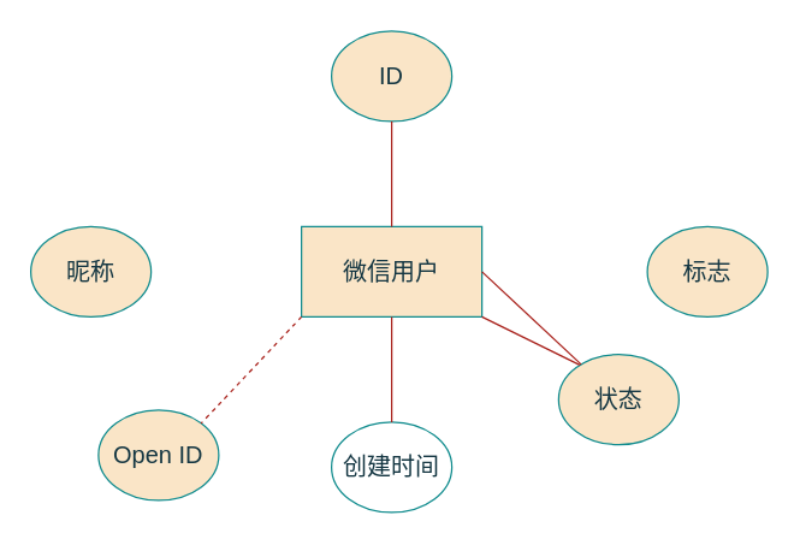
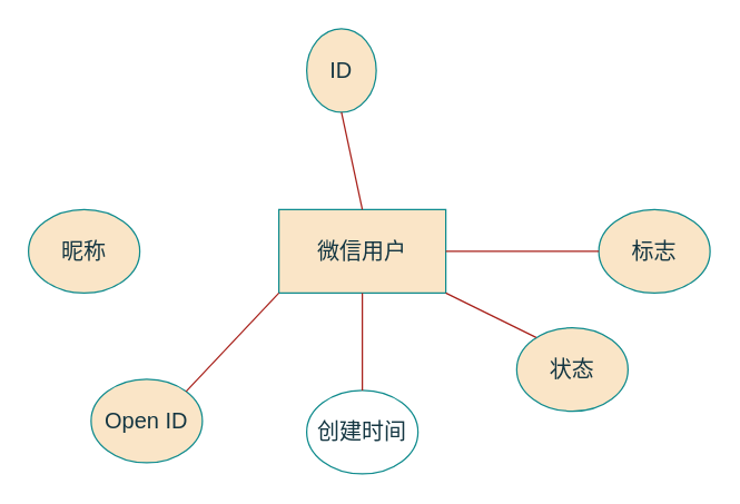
- <mxCell id="7" value="ID" style="ellipse;whiteSpace=wrap;html=1;strokeColor=#0F8B8D;fontSize=16;fontColor=#143642;fillColor=#FAE5C7;labelBackgroundColor=none;" vertex="1" parent="1"><mxGeometry x="220" y="20" width="80" height="60" as="geometry" /></mxCell>
+ <mxCell id="7" value="ID" style="ellipse;whiteSpace=wrap;html=1;strokeColor=#0F8B8D;fontSize=16;fontColor=#143642;fillColor=#FAE5C7;labelBackgroundColor=none;" vertex="1" parent="1"><mxGeometry x="220" y="20" width="50" height="60" as="geometry" /></mxCell>
- <mxCell id="12" value="" style="endArrow=none;html=1;rounded=0;strokeColor=#A8201A;fontSize=12;fontColor=default;startSize=8;endSize=8;fillColor=#FAE5C7;curved=1;exitX=1;exitY=0.5;exitDx=0;exitDy=0;labelBackgroundColor=none;" edge="1" parent="1" source="2" target="8"><mxGeometry width="50" height="50" relative="1" as="geometry"><mxPoint x="130" y="230" as="sourcePoint" /><mxPoint x="180" y="180" as="targetPoint" /></mxGeometry></mxCell>
+ <mxCell id="12" value="" style="endArrow=none;html=1;rounded=0;strokeColor=#A8201A;fontSize=12;fontColor=default;startSize=8;endSize=8;fillColor=#FAE5C7;curved=1;entryX=0;entryY=0.5;entryDx=0;entryDy=0;exitX=1;exitY=0.5;exitDx=0;exitDy=0;labelBackgroundColor=none;" edge="1" parent="1" source="2" target="3"><mxGeometry width="50" height="50" relative="1" as="geometry"><mxPoint x="130" y="230" as="sourcePoint" /><mxPoint x="180" y="180" as="targetPoint" /></mxGeometry></mxCell>
- <mxCell id="11" value="" style="endArrow=none;html=1;rounded=0;strokeColor=#A8201A;fontSize=12;fontColor=default;startSize=8;endSize=8;fillColor=#FAE5C7;curved=1;entryX=1;entryY=0;entryDx=0;entryDy=0;exitX=0;exitY=1;exitDx=0;exitDy=0;labelBackgroundColor=none;dashed=1;" edge="1" parent="1" source="2" target="6"><mxGeometry width="50" height="50" relative="1" as="geometry"><mxPoint x="130" y="230" as="sourcePoint" /><mxPoint x="180" y="180" as="targetPoint" /></mxGeometry></mxCell>
+ <mxCell id="11" value="" style="endArrow=none;html=1;rounded=0;strokeColor=#A8201A;fontSize=12;fontColor=default;startSize=8;endSize=8;fillColor=#FAE5C7;curved=1;entryX=1;entryY=0;entryDx=0;entryDy=0;exitX=0;exitY=1;exitDx=0;exitDy=0;labelBackgroundColor=none;" edge="1" parent="1" source="2" target="6"><mxGeometry width="50" height="50" relative="1" as="geometry"><mxPoint x="130" y="230" as="sourcePoint" /><mxPoint x="180" y="180" as="targetPoint" /></mxGeometry></mxCell>
